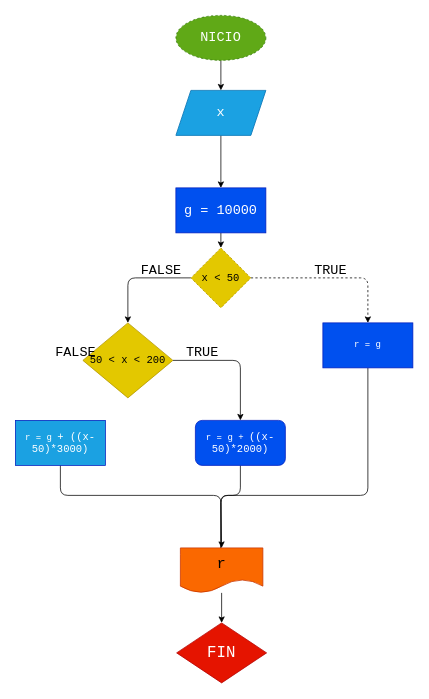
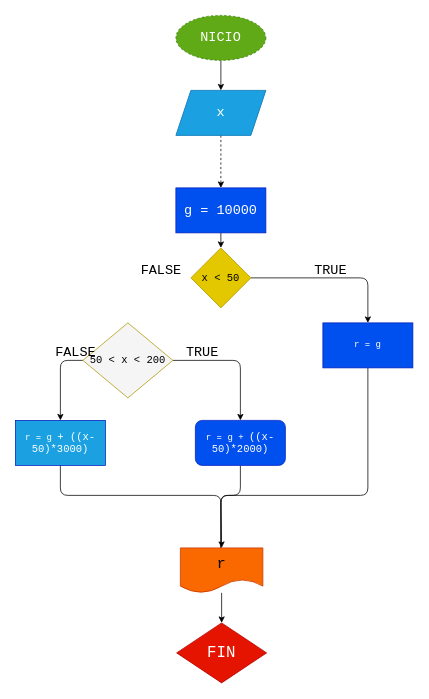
- <mxCell id="4" value="" style="edgeStyle=none;html=1;fontFamily=Courier New;fontSize=18;" edge="1" parent="1" source="5" target="7"><mxGeometry relative="1" as="geometry" /></mxCell>
+ <mxCell id="4" value="" style="edgeStyle=none;html=1;fontFamily=Courier New;fontSize=18;dashed=1;" edge="1" parent="1" source="5" target="7"><mxGeometry relative="1" as="geometry" /></mxCell>
- <mxCell id="10" value="x &amp;lt; 50" style="rhombus;whiteSpace=wrap;html=1;fillColor=#e3c800;fontColor=#000000;strokeColor=#B09500;fontFamily=Courier New;fontSize=14;dashed=1;" vertex="1" parent="1"><mxGeometry x="254" y="330" width="80" height="80" as="geometry" /></mxCell>
+ <mxCell id="10" value="x &amp;lt; 50" style="rhombus;whiteSpace=wrap;html=1;fillColor=#e3c800;fontColor=#000000;strokeColor=#B09500;fontFamily=Courier New;fontSize=14;" vertex="1" parent="1"><mxGeometry x="254" y="330" width="80" height="80" as="geometry" /></mxCell>
- <mxCell id="8" value="" style="edgeStyle=none;html=1;fontFamily=Courier New;fontSize=18;dashed=1;" edge="1" parent="1" source="10" target="21"><mxGeometry relative="1" as="geometry"><Array as="points"><mxPoint x="490" y="370" /></Array><mxPoint x="490" y="460" as="targetPoint" /></mxGeometry></mxCell>
+ <mxCell id="8" value="" style="edgeStyle=none;html=1;fontFamily=Courier New;fontSize=18;" edge="1" parent="1" source="10" target="21"><mxGeometry relative="1" as="geometry"><Array as="points"><mxPoint x="490" y="370" /></Array><mxPoint x="490" y="460" as="targetPoint" /></mxGeometry></mxCell>
- <mxCell id="9" value="" style="edgeStyle=none;html=1;fontFamily=Courier New;fontSize=18;" edge="1" parent="1" source="10" target="14"><mxGeometry relative="1" as="geometry"><Array as="points"><mxPoint x="170" y="370" /></Array></mxGeometry></mxCell>
- <mxCell id="14" value="50 &amp;lt; x &amp;lt; 200" style="rhombus;whiteSpace=wrap;html=1;fillColor=#e3c800;fontColor=#000000;strokeColor=#B09500;fontFamily=Courier New;fontSize=14;" vertex="1" parent="1"><mxGeometry x="110" y="430" width="120" height="100" as="geometry" /></mxCell>
+ <mxCell id="14" value="50 &amp;lt; x &amp;lt; 200" style="rhombus;whiteSpace=wrap;html=1;fillColor=#f5f5f5;fontColor=#000000;strokeColor=#B09500;fontFamily=Courier New;fontSize=14;" vertex="1" parent="1"><mxGeometry x="110" y="430" width="120" height="100" as="geometry" /></mxCell>
+ <mxCell id="13" value="" style="edgeStyle=none;html=1;fontFamily=Courier New;fontSize=18;entryX=0.5;entryY=0;entryDx=0;entryDy=0;" edge="1" parent="1" source="14" target="23"><mxGeometry relative="1" as="geometry"><Array as="points"><mxPoint x="80" y="480" /></Array><mxPoint x="80" y="565" as="targetPoint" /></mxGeometry></mxCell>
